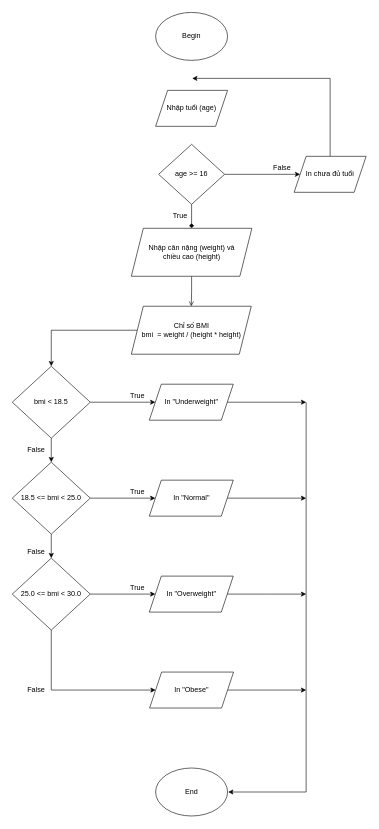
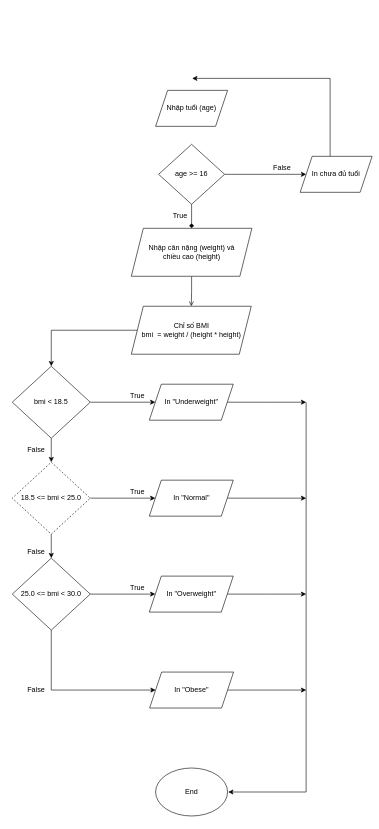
- <mxCell id="2" value="Begin" style="ellipse;whiteSpace=wrap;html=1;" vertex="1" parent="1"><mxGeometry x="259" width="120" height="80" as="geometry" y="20" /></mxCell>
- <mxCell id="11" value="In chưa đủ tuổi" style="shape=parallelogram;perimeter=parallelogramPerimeter;whiteSpace=wrap;html=1;fixedSize=1;" vertex="1" parent="1"><mxGeometry x="490" y="260" width="120" height="60" as="geometry" /></mxCell>
+ <mxCell id="11" value="In chưa đủ tuổi" style="shape=parallelogram;perimeter=parallelogramPerimeter;whiteSpace=wrap;html=1;fixedSize=1;" vertex="1" parent="1"><mxGeometry x="500" y="260" width="120" height="60" as="geometry" /></mxCell>
- <mxCell id="22" value="18.5 &amp;lt;= bmi &amp;lt; 25.0" style="rhombus;whiteSpace=wrap;html=1;" vertex="1" parent="1"><mxGeometry x="20" y="770" width="130" height="120" as="geometry" /></mxCell>
+ <mxCell id="22" value="18.5 &amp;lt;= bmi &amp;lt; 25.0" style="rhombus;whiteSpace=wrap;html=1;dashed=1;" vertex="1" parent="1"><mxGeometry x="20" y="770" width="130" height="120" as="geometry" /></mxCell>
